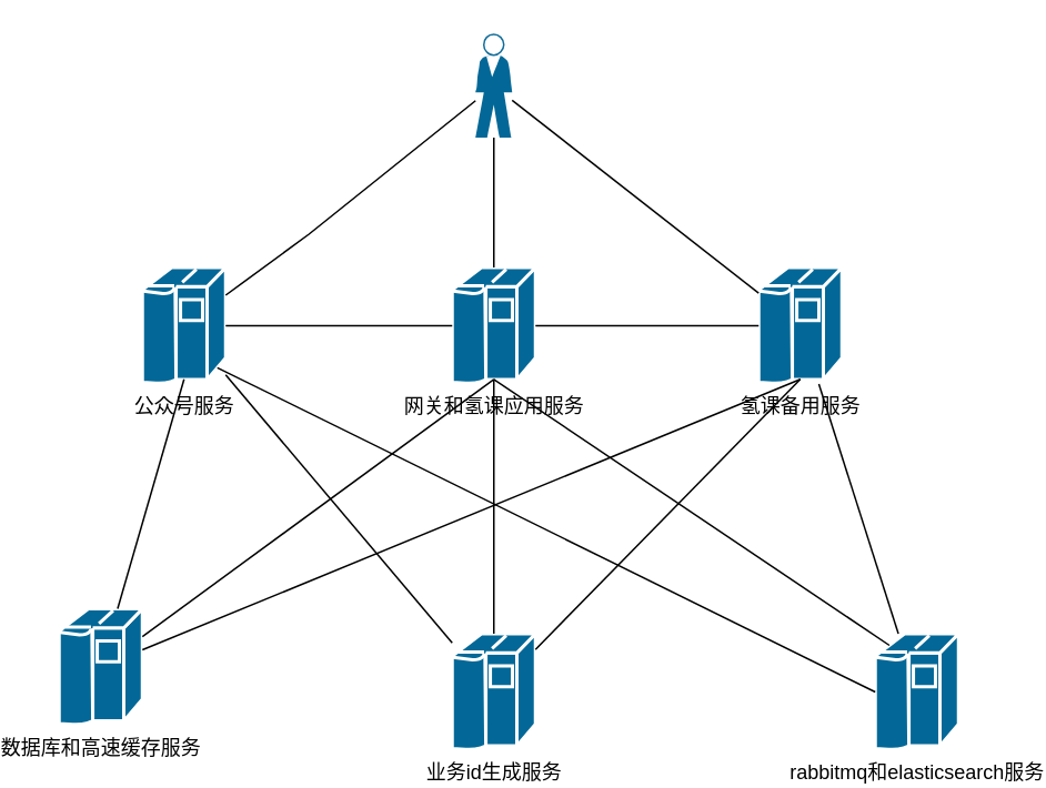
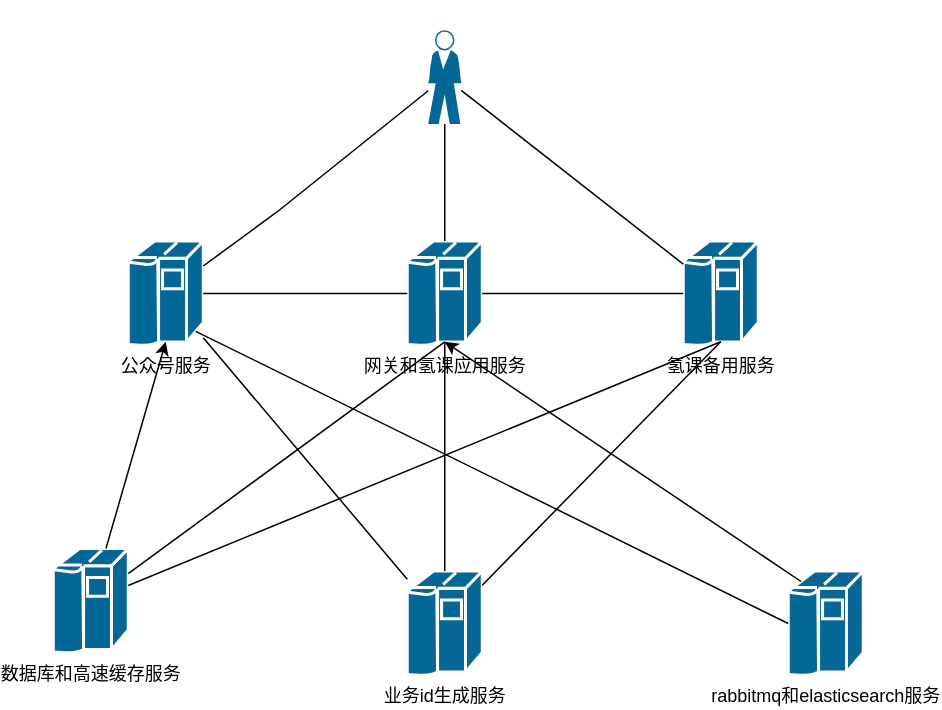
- <mxCell id="21" value="" style="endArrow=none;html=1;rounded=0;exitX=0.17;exitY=0.1;exitDx=0;exitDy=0;exitPerimeter=0;entryX=0.5;entryY=0.96;entryDx=0;entryDy=0;entryPerimeter=0;" edge="1" parent="1" source="5" target="2"><mxGeometry width="50" height="50" relative="1" as="geometry"><mxPoint x="330" y="420" as="sourcePoint" /><mxPoint x="380" y="370" as="targetPoint" /></mxGeometry></mxCell>
+ <mxCell id="21" value="" style="endArrow=classic;html=1;rounded=0;exitX=0.17;exitY=0.1;exitDx=0;exitDy=0;exitPerimeter=0;entryX=0.5;entryY=0.96;entryDx=0;entryDy=0;entryPerimeter=0;" edge="1" parent="1" source="5" target="2"><mxGeometry width="50" height="50" relative="1" as="geometry"><mxPoint x="330" y="420" as="sourcePoint" /><mxPoint x="380" y="370" as="targetPoint" /></mxGeometry></mxCell>
- <mxCell id="14" value="" style="endArrow=none;html=1;rounded=0;entryX=0.5;entryY=0.96;entryDx=0;entryDy=0;entryPerimeter=0;" edge="1" parent="1" source="3" target="6"><mxGeometry width="50" height="50" relative="1" as="geometry"><mxPoint x="330" y="420" as="sourcePoint" /><mxPoint x="380" y="370" as="targetPoint" /></mxGeometry></mxCell>
+ <mxCell id="14" value="" style="endArrow=classic;html=1;rounded=0;entryX=0.5;entryY=0.96;entryDx=0;entryDy=0;entryPerimeter=0;" edge="1" parent="1" source="3" target="6"><mxGeometry width="50" height="50" relative="1" as="geometry"><mxPoint x="330" y="420" as="sourcePoint" /><mxPoint x="380" y="370" as="targetPoint" /></mxGeometry></mxCell>
- <mxCell id="20" value="" style="endArrow=none;html=1;rounded=0;" edge="1" parent="1" source="5" target="7"><mxGeometry width="50" height="50" relative="1" as="geometry"><mxPoint x="330" y="420" as="sourcePoint" /><mxPoint x="380" y="370" as="targetPoint" /></mxGeometry></mxCell>
